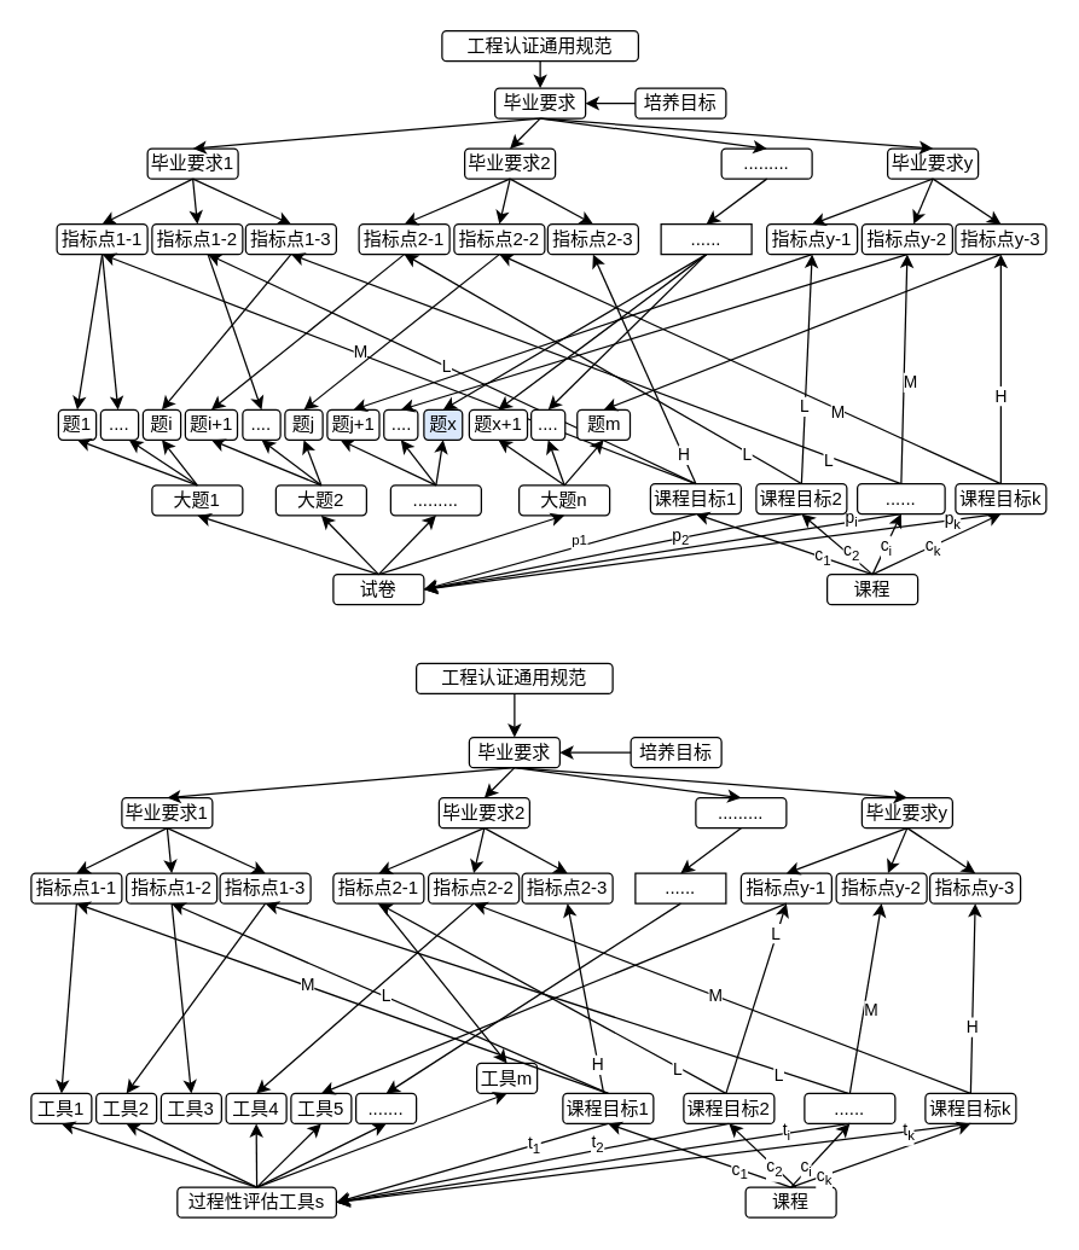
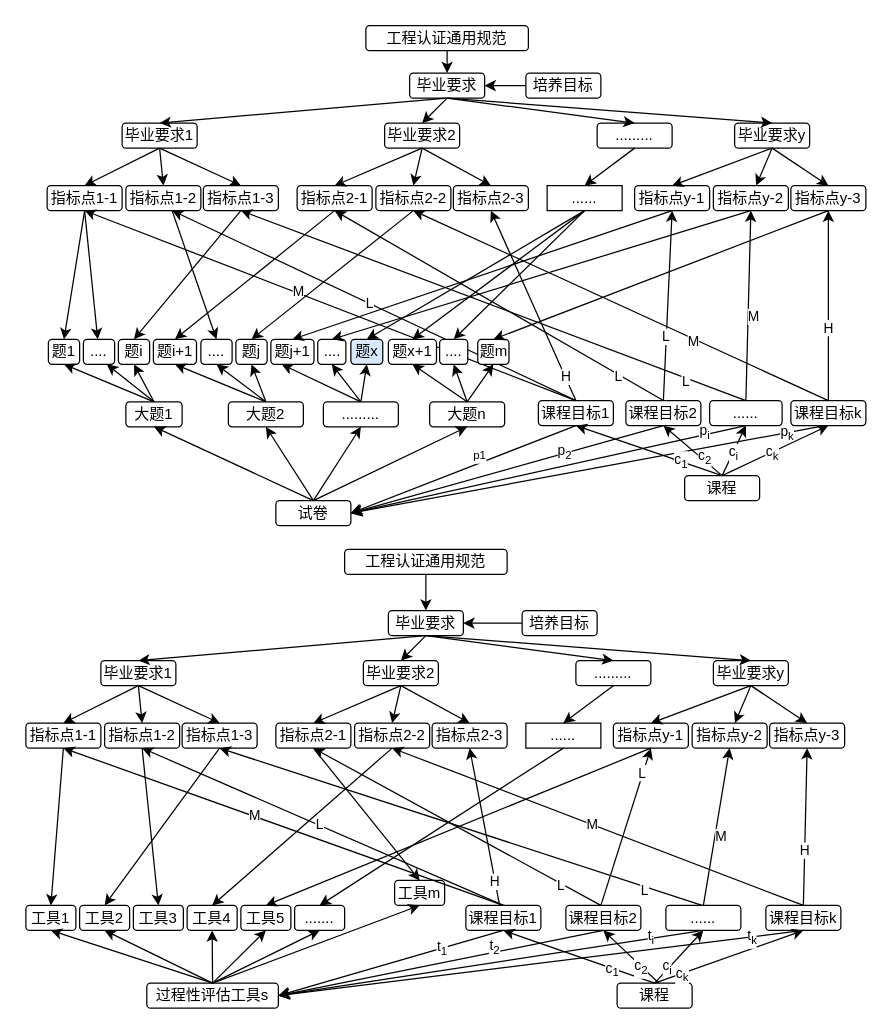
- <mxCell id="68" value="题m" style="rounded=1;whiteSpace=wrap;html=1;align=center;" parent="1" vertex="1"><mxGeometry x="381.5" y="270.96" width="35" height="20" as="geometry" /></mxCell>
+ <mxCell id="68" value="题m" style="rounded=1;whiteSpace=wrap;html=1;align=center;" parent="1" vertex="1"><mxGeometry x="381.5" y="270.96" width="25" height="20" as="geometry" /></mxCell>
- <mxCell id="56" value="大题1" style="rounded=1;whiteSpace=wrap;html=1;align=center;" parent="1" vertex="1"><mxGeometry x="100" y="320.96" width="60" height="20" as="geometry" /></mxCell>
+ <mxCell id="56" value="大题1" style="rounded=1;whiteSpace=wrap;html=1;align=center;" parent="1" vertex="1"><mxGeometry x="100" y="320.96" width="45" height="20" as="geometry" /></mxCell>
- <mxCell id="55" value="试卷" style="rounded=1;whiteSpace=wrap;html=1;align=center;" parent="1" vertex="1"><mxGeometry x="220" y="380" width="60" height="20" as="geometry" /></mxCell>
+ <mxCell id="55" value="试卷" style="rounded=1;whiteSpace=wrap;html=1;align=center;" parent="1" vertex="1"><mxGeometry x="220" y="400" width="60" height="20" as="geometry" /></mxCell>
